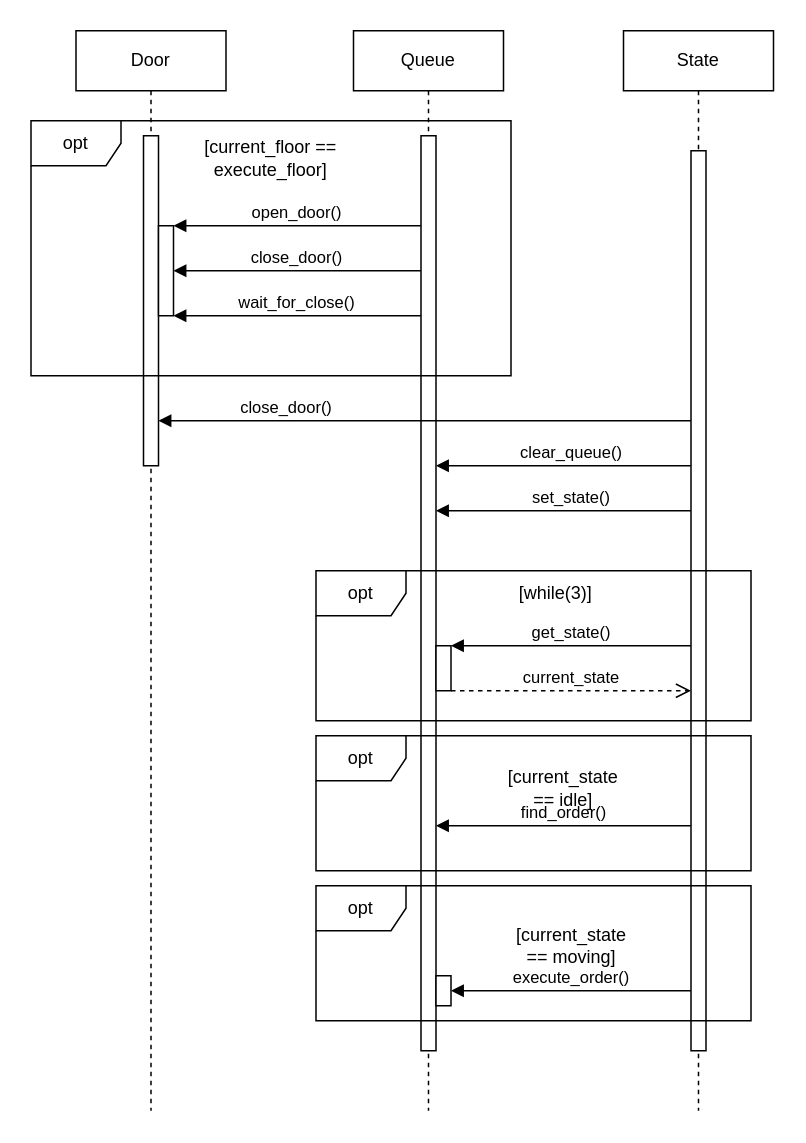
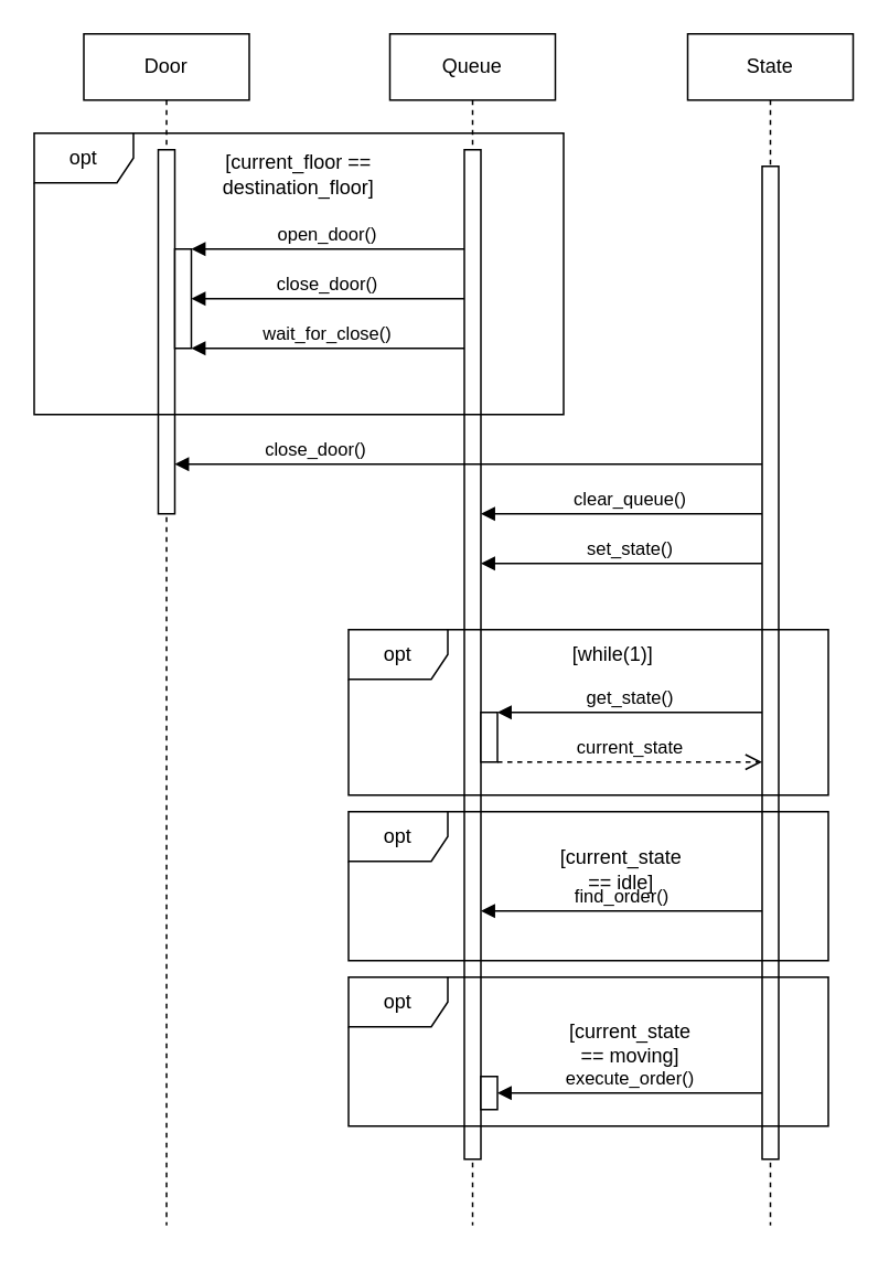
- <mxCell id="20" value="[current_floor == execute_floor]" style="text;html=1;align=center;verticalAlign=middle;whiteSpace=wrap;rounded=0;" vertex="1" parent="1"><mxGeometry x="130" y="90" width="100" height="30" as="geometry" /></mxCell>
+ <mxCell id="20" value="[current_floor == destination_floor]" style="text;html=1;align=center;verticalAlign=middle;whiteSpace=wrap;rounded=0;" vertex="1" parent="1"><mxGeometry x="130" y="90" width="100" height="30" as="geometry" /></mxCell>
- <mxCell id="23" value="[while(3)]" style="text;html=1;align=center;verticalAlign=middle;whiteSpace=wrap;rounded=0;" vertex="1" parent="1"><mxGeometry x="340" y="380" width="60" height="30" as="geometry" /></mxCell>
+ <mxCell id="23" value="[while(1)]" style="text;html=1;align=center;verticalAlign=middle;whiteSpace=wrap;rounded=0;" vertex="1" parent="1"><mxGeometry x="340" y="380" width="60" height="30" as="geometry" /></mxCell>
